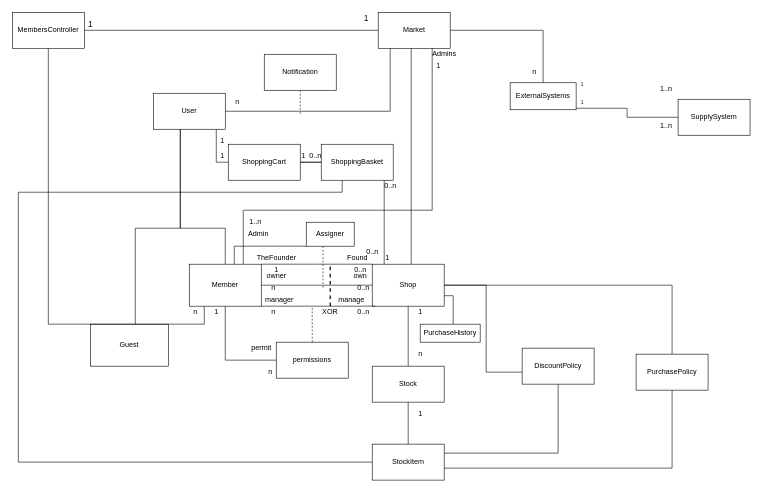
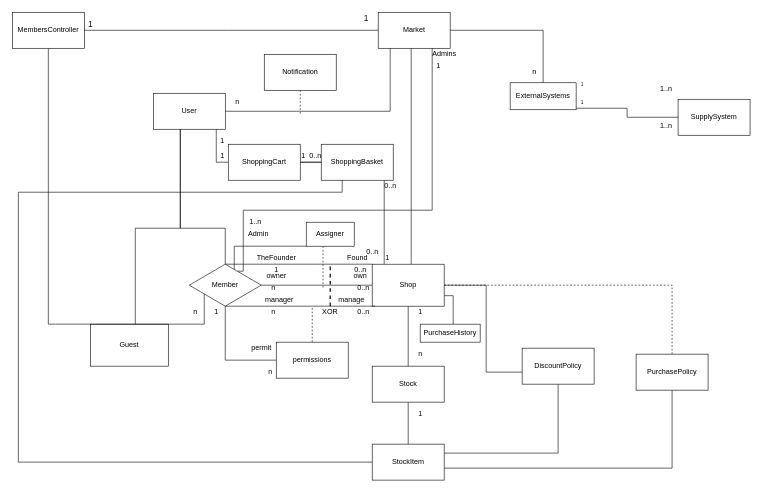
- <mxCell id="10" value="Member" style="rounded=0;whiteSpace=wrap;html=1;" parent="1" vertex="1"><mxGeometry x="315" y="440" width="120" height="70" as="geometry" /></mxCell>
+ <mxCell id="10" value="Member" style="rhombus;whiteSpace=wrap;html=1;" parent="1" vertex="1"><mxGeometry x="315" y="440" width="120" height="70" as="geometry" /></mxCell>
- <mxCell id="65" style="rounded=0;orthogonalLoop=1;jettySize=auto;html=1;endArrow=none;endFill=0;edgeStyle=orthogonalEdgeStyle;" parent="1" source="14" target="68" edge="1"><mxGeometry relative="1" as="geometry"><mxPoint x="950" y="640" as="sourcePoint" /></mxGeometry></mxCell>
+ <mxCell id="65" style="rounded=0;orthogonalLoop=1;jettySize=auto;html=1;endArrow=none;endFill=0;edgeStyle=orthogonalEdgeStyle;dashed=1;" parent="1" source="14" target="68" edge="1"><mxGeometry relative="1" as="geometry"><mxPoint x="950" y="640" as="sourcePoint" /></mxGeometry></mxCell>
